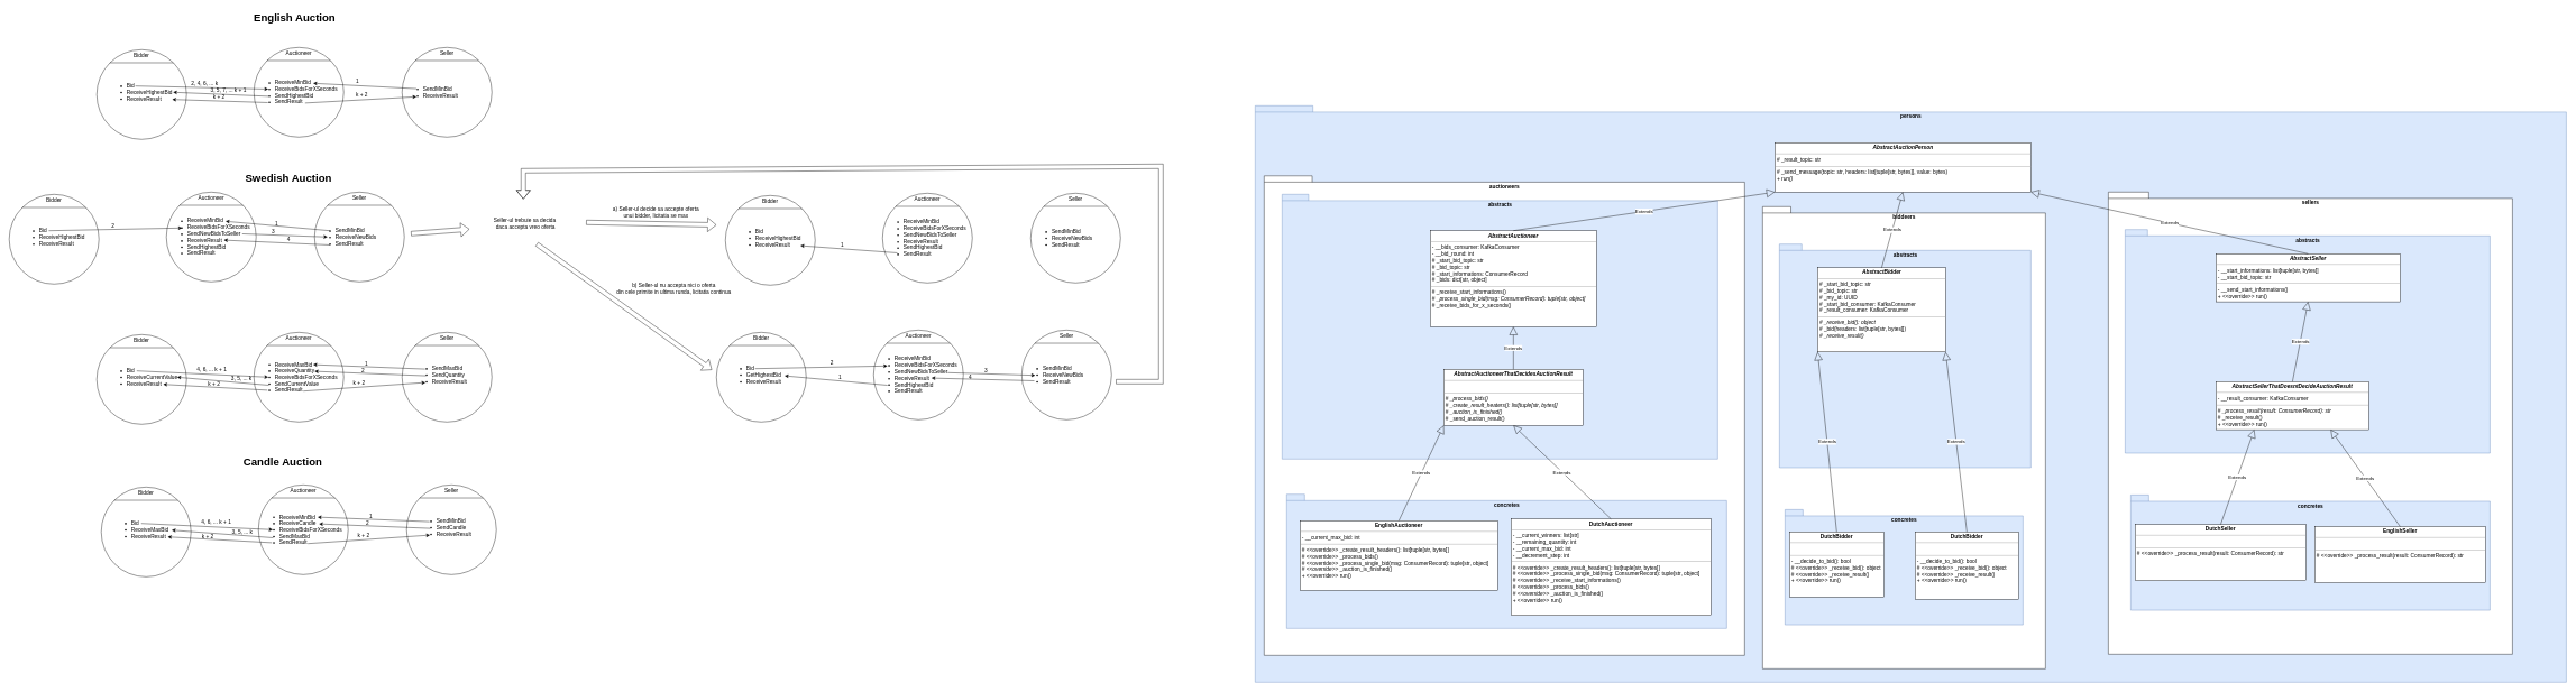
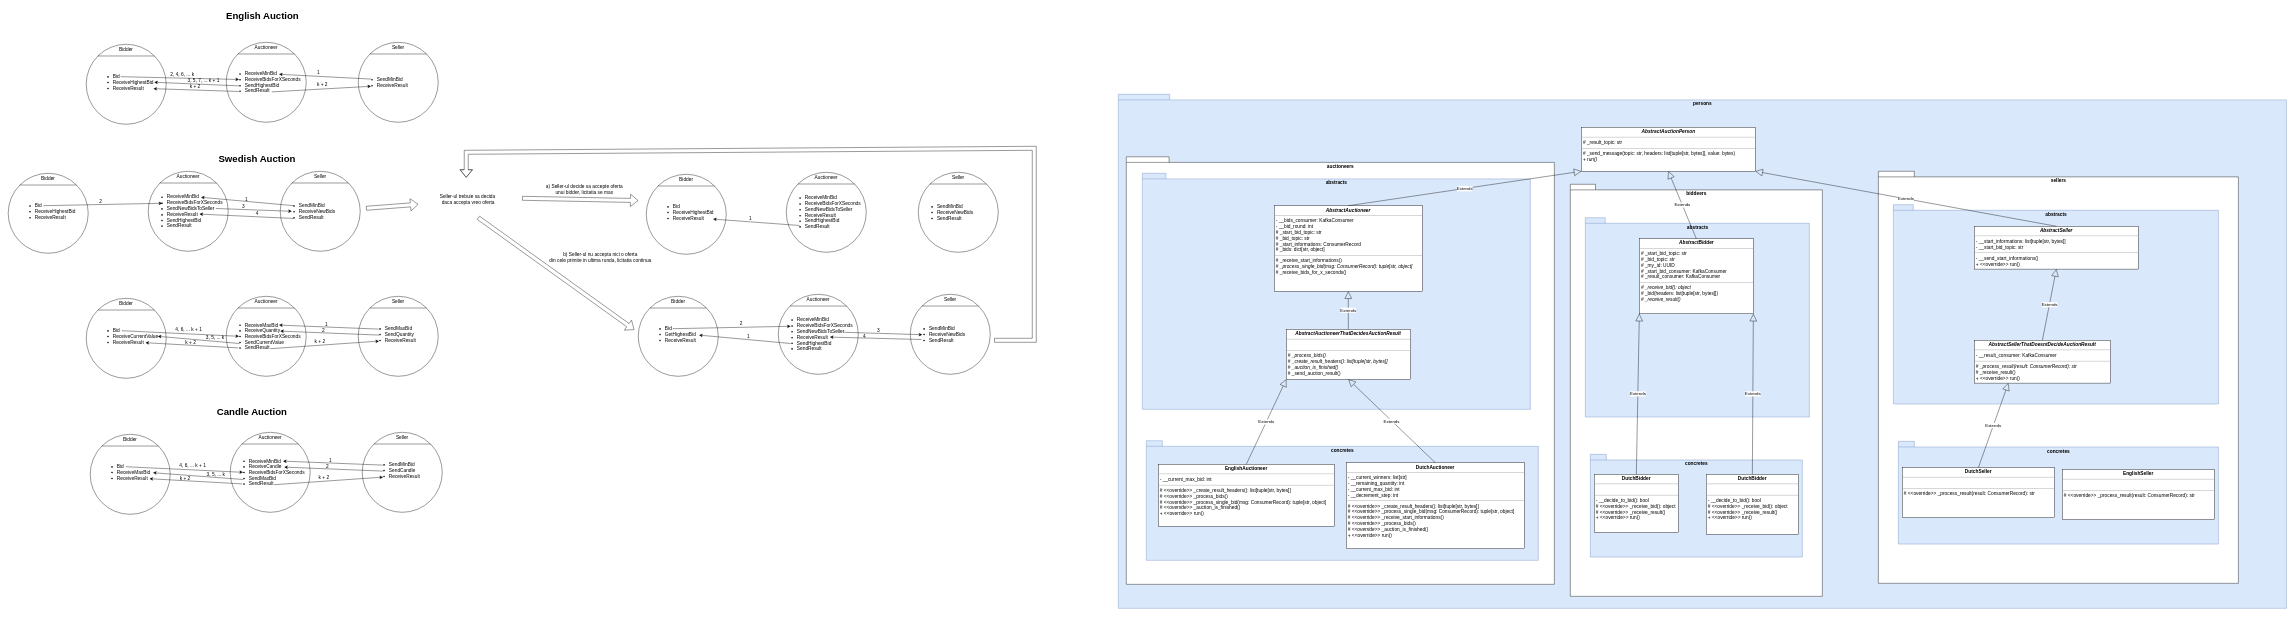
- <mxCell id="128" value="&lt;p style=&quot;margin:0px;margin-top:4px;text-align:center;&quot;&gt;&lt;b&gt;&lt;i&gt;AbstractAuctionPerson&lt;/i&gt;&lt;/b&gt;&lt;/p&gt;&lt;hr size=&quot;1&quot;&gt;&lt;p style=&quot;margin:0px;margin-left:4px;&quot;&gt;# _result_topic: str&lt;/p&gt;&lt;hr size=&quot;1&quot;&gt;&lt;p style=&quot;margin:0px;margin-left:4px;&quot;&gt;# _send_message(topic: str, headers: list[tuple[str, bytes]], value: bytes)&lt;/p&gt;&lt;p style=&quot;margin:0px;margin-left:4px;&quot;&gt;&lt;i&gt;+ run()&lt;/i&gt;&lt;/p&gt;" style="verticalAlign=top;align=left;overflow=fill;fontSize=12;fontFamily=Helvetica;html=1;" vertex="1" parent="1"><mxGeometry x="3952.5" y="317.5" width="570" height="110" as="geometry" /></mxCell>
+ <mxCell id="128" value="&lt;p style=&quot;margin:0px;margin-top:4px;text-align:center;&quot;&gt;&lt;b&gt;&lt;i&gt;AbstractAuctionPerson&lt;/i&gt;&lt;/b&gt;&lt;/p&gt;&lt;hr size=&quot;1&quot;&gt;&lt;p style=&quot;margin:0px;margin-left:4px;&quot;&gt;# _result_topic: str&lt;/p&gt;&lt;hr size=&quot;1&quot;&gt;&lt;p style=&quot;margin:0px;margin-left:4px;&quot;&gt;# _send_message(topic: str, headers: list[tuple[str, bytes]], value: bytes)&lt;/p&gt;&lt;p style=&quot;margin:0px;margin-left:4px;&quot;&gt;&lt;i&gt;+ run()&lt;/i&gt;&lt;/p&gt;" style="verticalAlign=top;align=left;overflow=fill;fontSize=12;fontFamily=Helvetica;html=1;" vertex="1" parent="1"><mxGeometry x="3952.5" y="317.5" width="435" height="110" as="geometry" /></mxCell>
- <mxCell id="133" value="&lt;p style=&quot;margin:0px;margin-top:4px;text-align:center;&quot;&gt;&lt;b&gt;&lt;i&gt;AbstractBidder&lt;/i&gt;&lt;/b&gt;&lt;/p&gt;&lt;hr size=&quot;1&quot;&gt;&lt;p style=&quot;margin:0px;margin-left:4px;&quot;&gt;&lt;span style=&quot;background-color: initial;&quot;&gt;# _start_bid_topic: str&lt;/span&gt;&lt;br&gt;&lt;/p&gt;&lt;p style=&quot;margin:0px;margin-left:4px;&quot;&gt;# _bid_topic: str&lt;/p&gt;&lt;p style=&quot;margin:0px;margin-left:4px;&quot;&gt;# _my_id: UUID&lt;/p&gt;&lt;p style=&quot;margin:0px;margin-left:4px;&quot;&gt;# _start_bid_consumer: KafkaConsumer&lt;/p&gt;&lt;p style=&quot;margin:0px;margin-left:4px;&quot;&gt;# _result_consumer: KafkaConsumer&lt;/p&gt;&lt;hr size=&quot;1&quot;&gt;&lt;p style=&quot;margin:0px;margin-left:4px;&quot;&gt;&lt;i&gt;# _receive_bid(): object&lt;/i&gt;&lt;/p&gt;&lt;p style=&quot;margin:0px;margin-left:4px;&quot;&gt;# _bid(headers: list[tuple[str, bytes]])&lt;/p&gt;&lt;p style=&quot;margin:0px;margin-left:4px;&quot;&gt;&lt;i&gt;# _receive_result()&lt;/i&gt;&lt;/p&gt;" style="verticalAlign=top;align=left;overflow=fill;fontSize=12;fontFamily=Helvetica;html=1;" vertex="1" parent="1"><mxGeometry x="4047.5" y="596.25" width="285" height="187.5" as="geometry" /></mxCell>
+ <mxCell id="133" value="&lt;p style=&quot;margin:0px;margin-top:4px;text-align:center;&quot;&gt;&lt;b&gt;&lt;i&gt;AbstractBidder&lt;/i&gt;&lt;/b&gt;&lt;/p&gt;&lt;hr size=&quot;1&quot;&gt;&lt;p style=&quot;margin:0px;margin-left:4px;&quot;&gt;&lt;span style=&quot;background-color: initial;&quot;&gt;# _start_bid_topic: str&lt;/span&gt;&lt;br&gt;&lt;/p&gt;&lt;p style=&quot;margin:0px;margin-left:4px;&quot;&gt;# _bid_topic: str&lt;/p&gt;&lt;p style=&quot;margin:0px;margin-left:4px;&quot;&gt;# _my_id: UUID&lt;/p&gt;&lt;p style=&quot;margin:0px;margin-left:4px;&quot;&gt;# _start_bid_consumer: KafkaConsumer&lt;/p&gt;&lt;p style=&quot;margin:0px;margin-left:4px;&quot;&gt;# _result_consumer: KafkaConsumer&lt;/p&gt;&lt;hr size=&quot;1&quot;&gt;&lt;p style=&quot;margin:0px;margin-left:4px;&quot;&gt;&lt;i&gt;# _receive_bid(): object&lt;/i&gt;&lt;/p&gt;&lt;p style=&quot;margin:0px;margin-left:4px;&quot;&gt;# _bid(headers: list[tuple[str, bytes]])&lt;/p&gt;&lt;p style=&quot;margin:0px;margin-left:4px;&quot;&gt;&lt;i&gt;# _receive_result()&lt;/i&gt;&lt;/p&gt;" style="verticalAlign=top;align=left;overflow=fill;fontSize=12;fontFamily=Helvetica;html=1;" vertex="1" parent="1"><mxGeometry x="4097.5" y="596.25" width="285" height="187.5" as="geometry" /></mxCell>
- <mxCell id="148" value="Extends" style="endArrow=block;endSize=16;endFill=0;html=1;rounded=0;entryX=0.75;entryY=1;entryDx=0;entryDy=0;exitX=0.5;exitY=0;exitDx=0;exitDy=0;" edge="1" parent="1" source="146" target="144"><mxGeometry width="160" relative="1" as="geometry"><mxPoint x="5085" y="925" as="sourcePoint" /><mxPoint x="5245" y="925" as="targetPoint" /></mxGeometry></mxCell>
